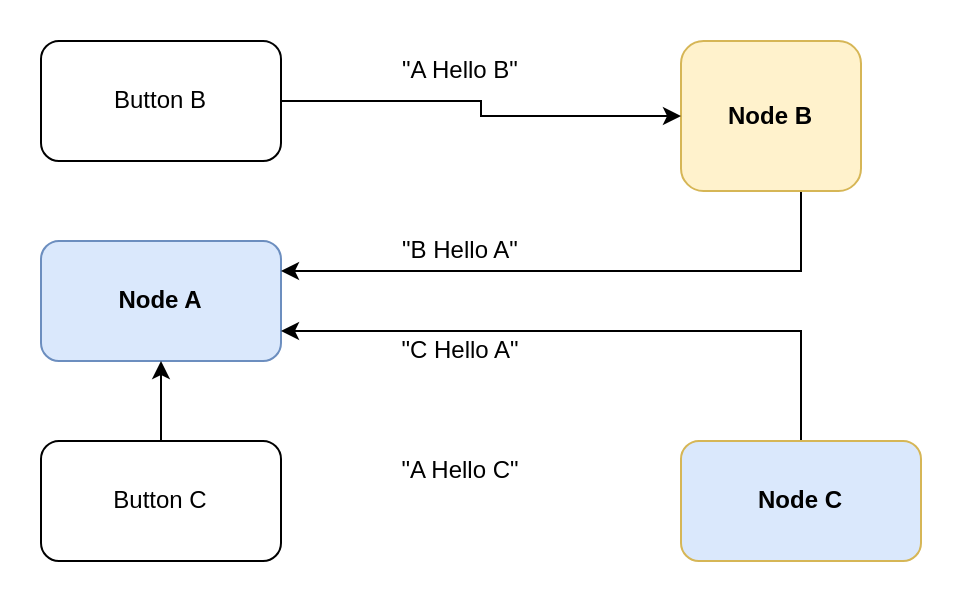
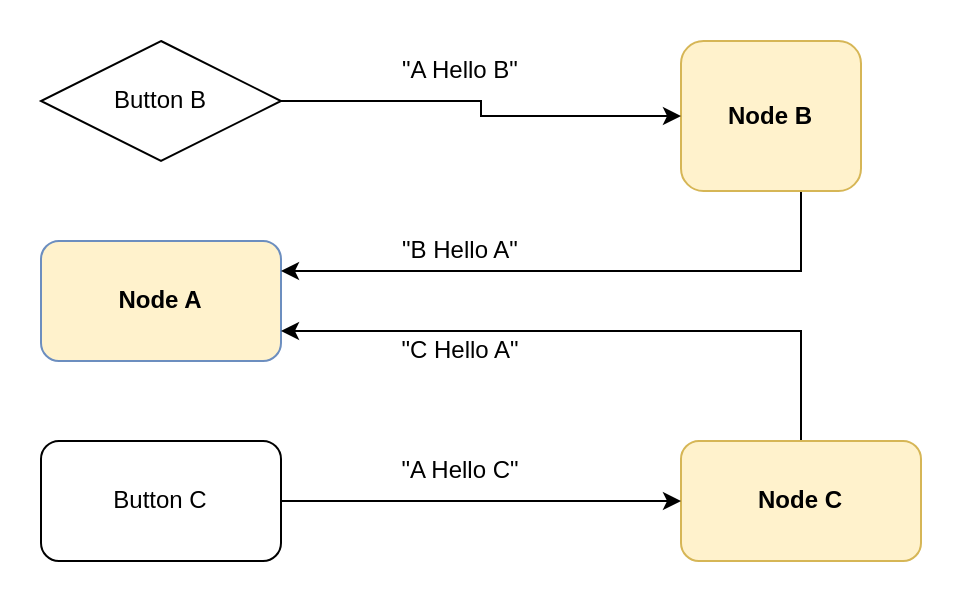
- <mxCell id="8" value="Button B" style="rounded=1;whiteSpace=wrap;html=1;" vertex="1" parent="1"><mxGeometry x="20" y="20" width="120" height="60" as="geometry" /></mxCell>
+ <mxCell id="8" value="Button B" style="rhombus;whiteSpace=wrap;html=1;" vertex="1" parent="1"><mxGeometry x="20" y="20" width="120" height="60" as="geometry" /></mxCell>
- <mxCell id="2" value="Node A" style="rounded=1;whiteSpace=wrap;html=1;fillColor=#dae8fc;strokeColor=#6c8ebf;fontStyle=1" vertex="1" parent="1"><mxGeometry x="20" y="120" width="120" height="60" as="geometry" /></mxCell>
+ <mxCell id="2" value="Node A" style="rounded=1;whiteSpace=wrap;html=1;fillColor=#fff2cc;strokeColor=#6c8ebf;fontStyle=1;" vertex="1" parent="1"><mxGeometry x="20" y="120" width="120" height="60" as="geometry" /></mxCell>
- <mxCell id="9" style="edgeStyle=orthogonalEdgeStyle;rounded=0;orthogonalLoop=1;jettySize=auto;html=1;" edge="1" parent="1" source="10" target="2"><mxGeometry relative="1" as="geometry" /></mxCell>
+ <mxCell id="9" style="edgeStyle=orthogonalEdgeStyle;rounded=0;orthogonalLoop=1;jettySize=auto;html=1;entryX=0;entryY=0.5;entryDx=0;entryDy=0;" edge="1" parent="1" source="10" target="6"><mxGeometry relative="1" as="geometry" /></mxCell>
- <mxCell id="6" value="Node C" style="rounded=1;whiteSpace=wrap;html=1;fillColor=#dae8fc;strokeColor=#d6b656;fontStyle=1;" vertex="1" parent="1"><mxGeometry x="340" y="220" width="120" height="60" as="geometry" /></mxCell>
+ <mxCell id="6" value="Node C" style="rounded=1;whiteSpace=wrap;html=1;fillColor=#fff2cc;strokeColor=#d6b656;fontStyle=1" vertex="1" parent="1"><mxGeometry x="340" y="220" width="120" height="60" as="geometry" /></mxCell>
